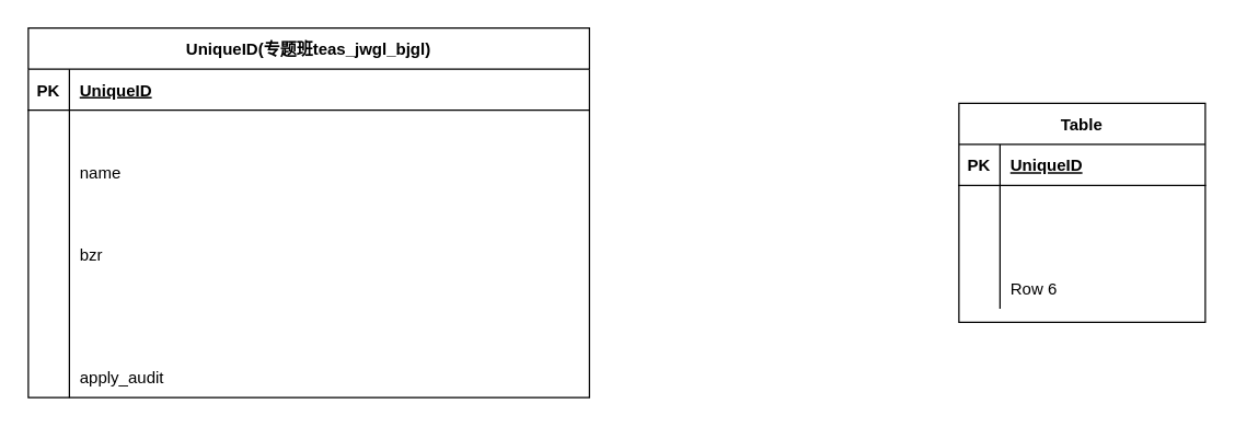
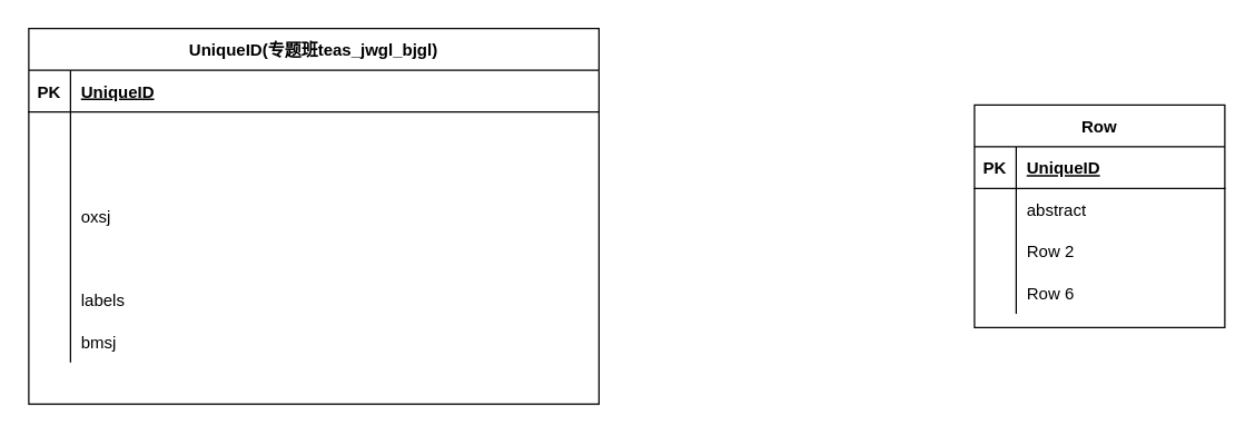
- <mxCell id="26" value="Table" style="shape=table;startSize=30;container=1;collapsible=1;childLayout=tableLayout;fixedRows=1;rowLines=0;fontStyle=1;align=center;resizeLast=1;" vertex="1" parent="1"><mxGeometry x="700" y="75" width="180" height="160" as="geometry" /></mxCell>
+ <mxCell id="26" value="Row" style="shape=table;startSize=30;container=1;collapsible=1;childLayout=tableLayout;fixedRows=1;rowLines=0;fontStyle=1;align=center;resizeLast=1;" vertex="1" parent="1"><mxGeometry x="700" y="75" width="180" height="160" as="geometry" /></mxCell>
- <mxCell id="10" value="name" style="shape=partialRectangle;connectable=0;fillColor=none;top=0;left=0;bottom=0;right=0;align=left;spacingLeft=6;overflow=hidden;" vertex="1" parent="8"><mxGeometry x="30" width="380" height="30" as="geometry" /></mxCell>
+ <mxCell id="32" value="abstract" style="shape=partialRectangle;connectable=0;fillColor=none;top=0;left=0;bottom=0;right=0;align=left;spacingLeft=6;overflow=hidden;" vertex="1" parent="30"><mxGeometry x="30" width="150" height="30" as="geometry" /></mxCell>
+ <mxCell id="13" value="oxsj" style="shape=partialRectangle;connectable=0;fillColor=none;top=0;left=0;bottom=0;right=0;align=left;spacingLeft=6;overflow=hidden;" vertex="1" parent="11"><mxGeometry x="30" width="380" height="30" as="geometry" /></mxCell>
+ <mxCell id="35" value="Row 2" style="shape=partialRectangle;connectable=0;fillColor=none;top=0;left=0;bottom=0;right=0;align=left;spacingLeft=6;overflow=hidden;" vertex="1" parent="33"><mxGeometry x="30" width="150" height="30" as="geometry" /></mxCell>
- <mxCell id="16" value="bzr" style="shape=partialRectangle;connectable=0;fillColor=none;top=0;left=0;bottom=0;right=0;align=left;spacingLeft=6;overflow=hidden;" vertex="1" parent="14"><mxGeometry x="30" width="380" height="30" as="geometry" /></mxCell>
+ <mxCell id="19" value="labels" style="shape=partialRectangle;connectable=0;fillColor=none;top=0;left=0;bottom=0;right=0;align=left;spacingLeft=6;overflow=hidden;" vertex="1" parent="17"><mxGeometry x="30" width="380" height="30" as="geometry" /></mxCell>
+ <mxCell id="22" value="bmsj" style="shape=partialRectangle;connectable=0;fillColor=none;top=0;left=0;bottom=0;right=0;align=left;spacingLeft=6;overflow=hidden;" vertex="1" parent="20"><mxGeometry x="30" width="380" height="30" as="geometry" /></mxCell>
- <mxCell id="25" value="apply_audit" style="shape=partialRectangle;connectable=0;fillColor=none;top=0;left=0;bottom=0;right=0;align=left;spacingLeft=6;overflow=hidden;" vertex="1" parent="23"><mxGeometry x="30" width="380" height="30" as="geometry" /></mxCell>
